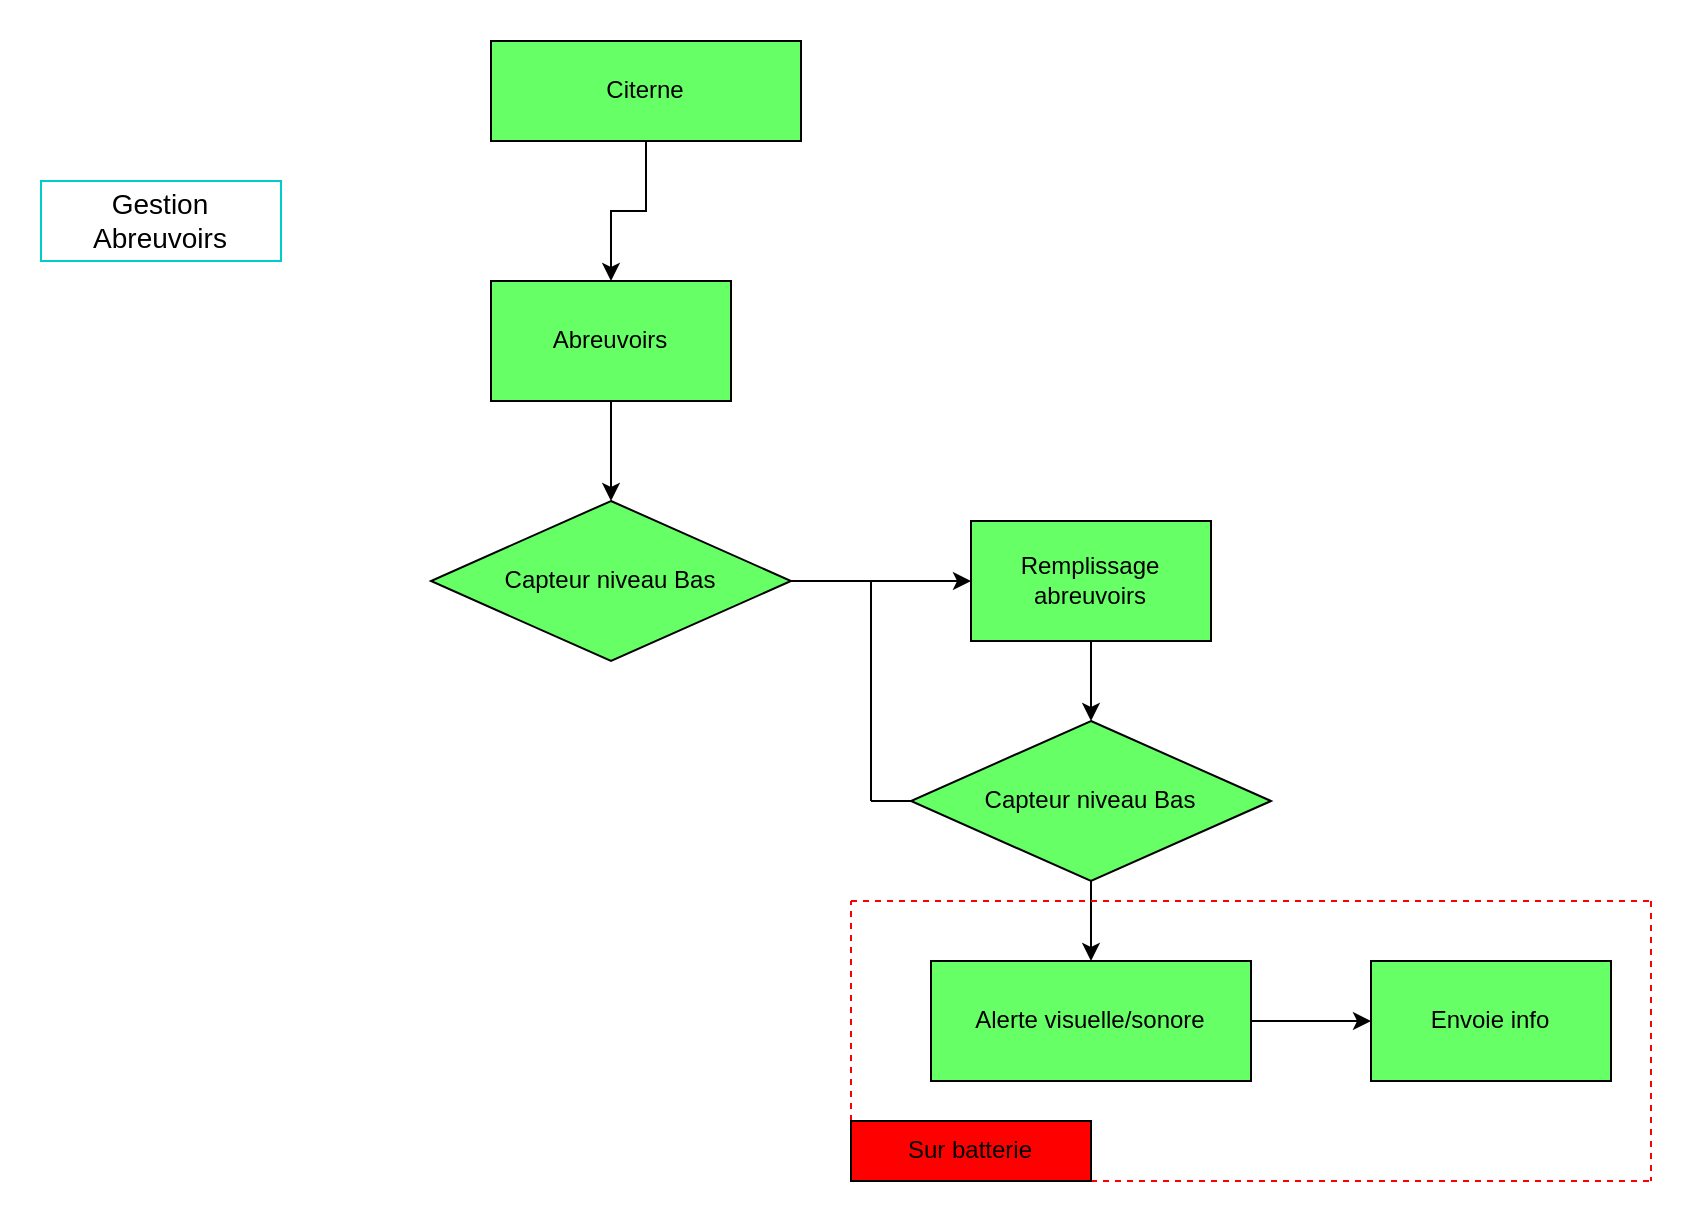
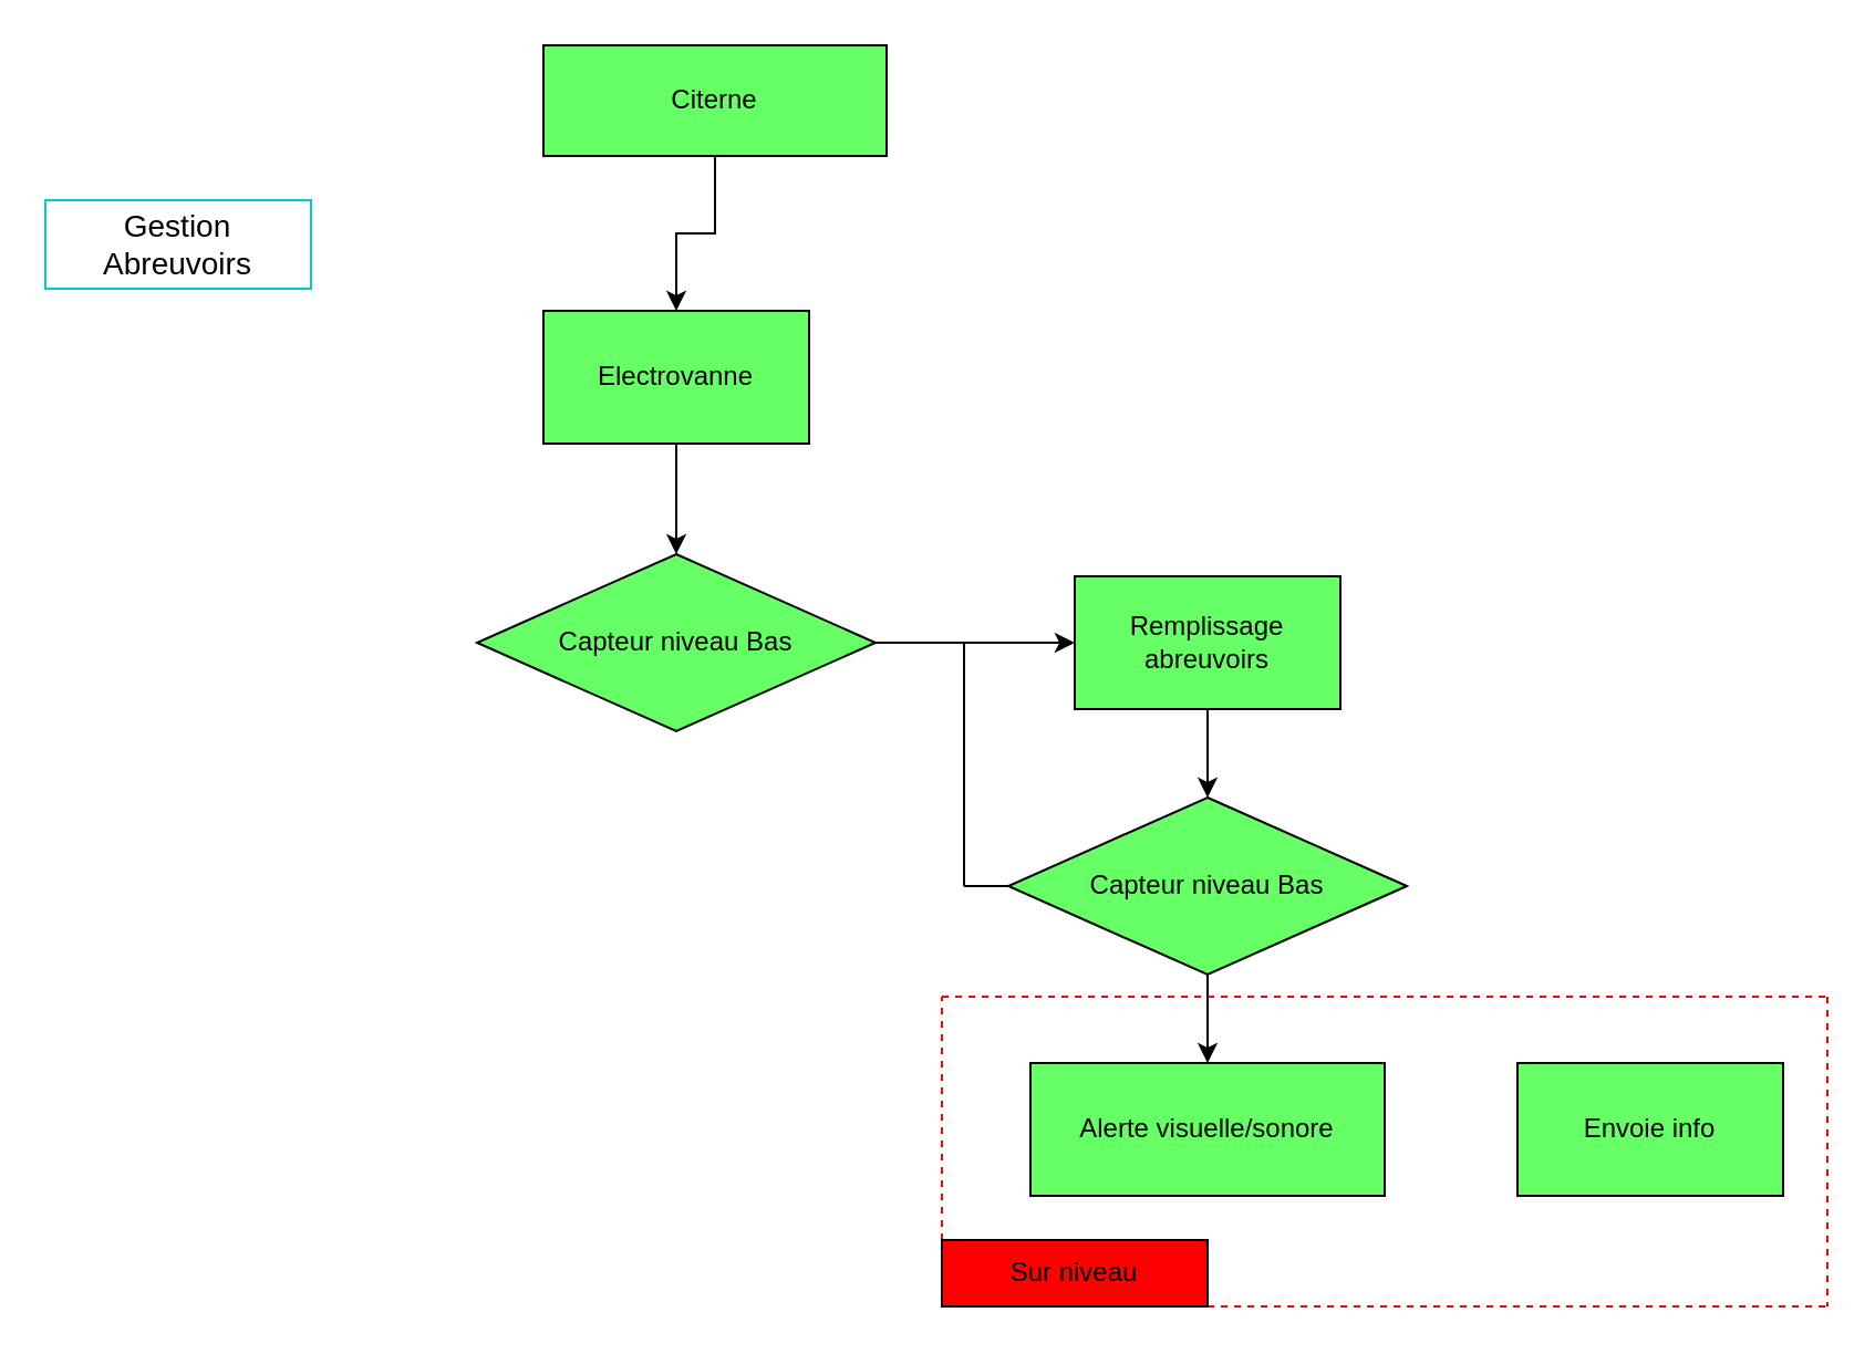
- <mxCell id="5" value="Abreuvoirs" style="rounded=0;whiteSpace=wrap;html=1;fillColor=#66FF66;" parent="1" vertex="1"><mxGeometry x="245" y="140" width="120" height="60" as="geometry" /></mxCell>
+ <mxCell id="5" value="Electrovanne" style="rounded=0;whiteSpace=wrap;html=1;fillColor=#66FF66;" parent="1" vertex="1"><mxGeometry x="245" y="140" width="120" height="60" as="geometry" /></mxCell>
- <mxCell id="15" style="edgeStyle=orthogonalEdgeStyle;rounded=0;orthogonalLoop=1;jettySize=auto;html=1;entryX=0;entryY=0.5;entryDx=0;entryDy=0;" parent="1" source="16" target="17" edge="1"><mxGeometry relative="1" as="geometry" /></mxCell>
- <mxCell id="22" value="Sur batterie" style="rounded=0;whiteSpace=wrap;html=1;fillColor=#FF0000;" parent="1" vertex="1"><mxGeometry x="425" y="560" width="120" height="30" as="geometry" /></mxCell>
+ <mxCell id="22" value="Sur niveau" style="rounded=0;whiteSpace=wrap;html=1;fillColor=#FF0000;" parent="1" vertex="1"><mxGeometry x="425" y="560" width="120" height="30" as="geometry" /></mxCell>
